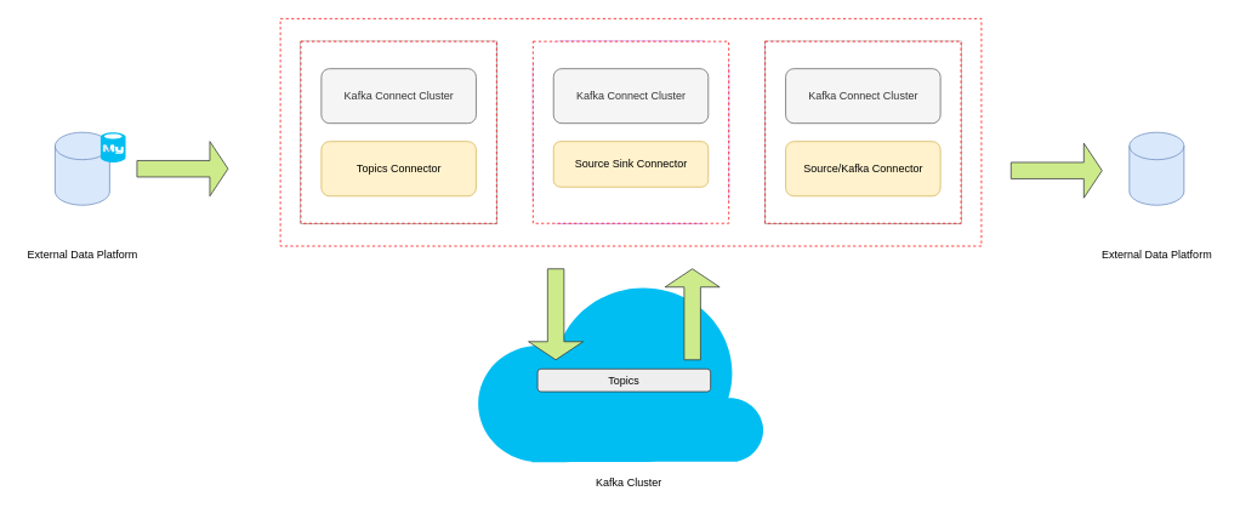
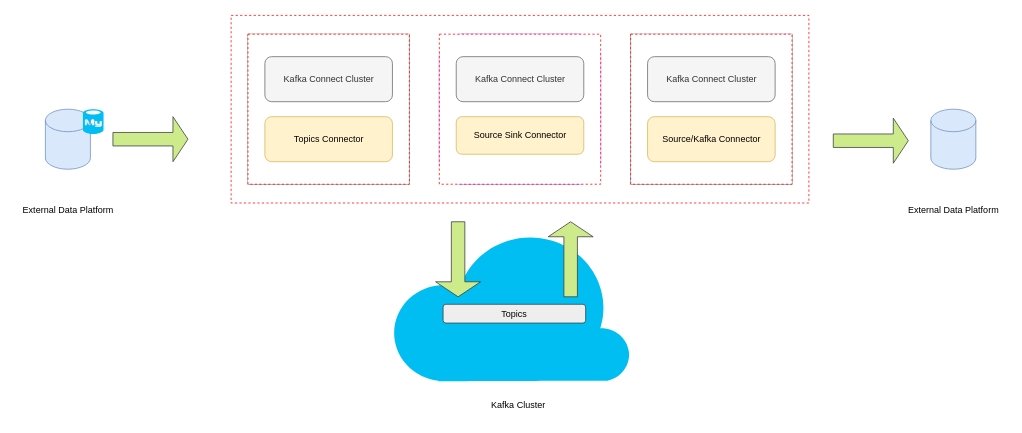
- <mxCell id="15" value="Kafka Cluster" style="text;html=1;align=center;verticalAlign=middle;resizable=0;points=[];autosize=1;strokeColor=none;fillColor=none;" parent="1" vertex="1"><mxGeometry x="640" y="515" width="100" height="30" as="geometry" /></mxCell>
+ <mxCell id="15" value="Kafka Cluster" style="text;html=1;align=center;verticalAlign=middle;resizable=0;points=[];autosize=1;strokeColor=none;fillColor=none;" parent="1" vertex="1"><mxGeometry x="640" y="525" width="100" height="30" as="geometry" /></mxCell>
